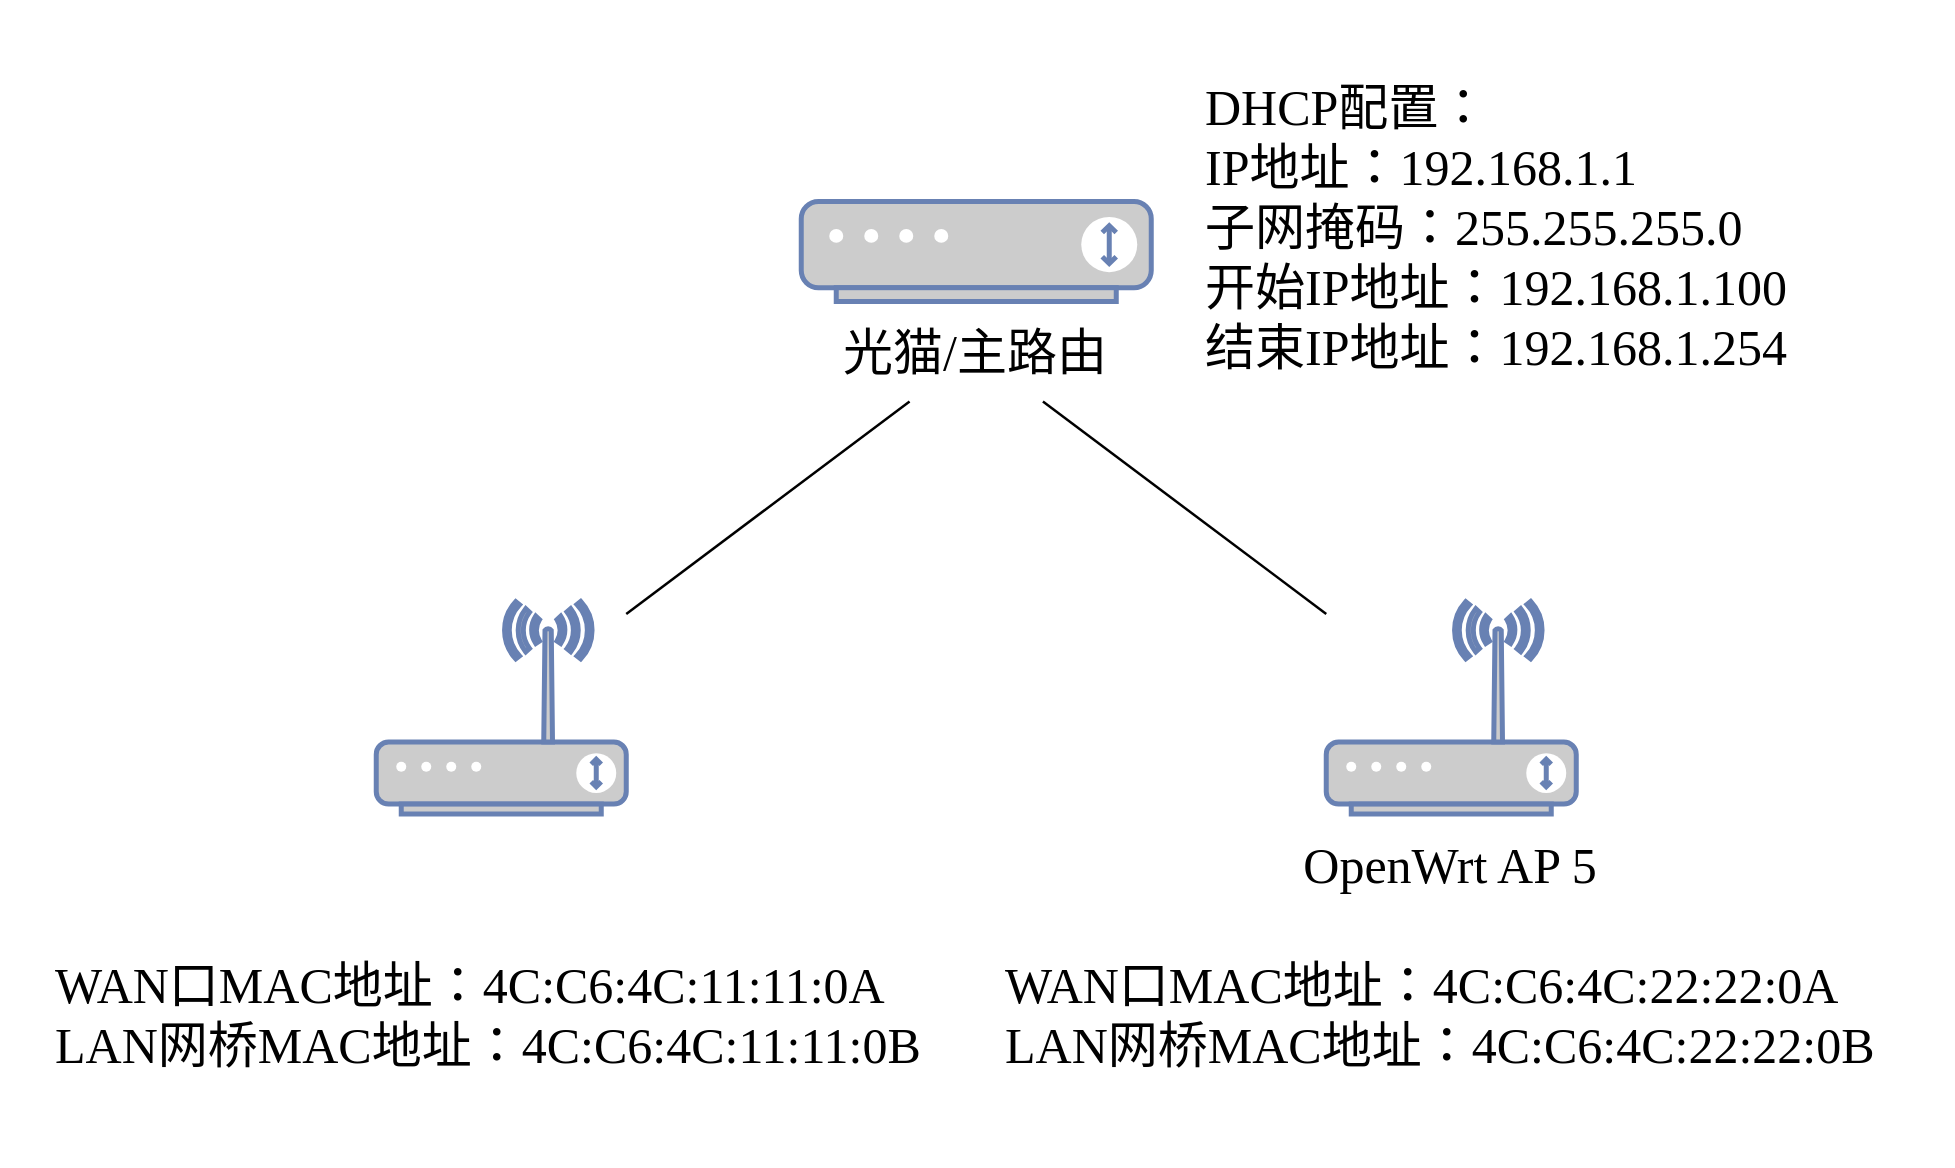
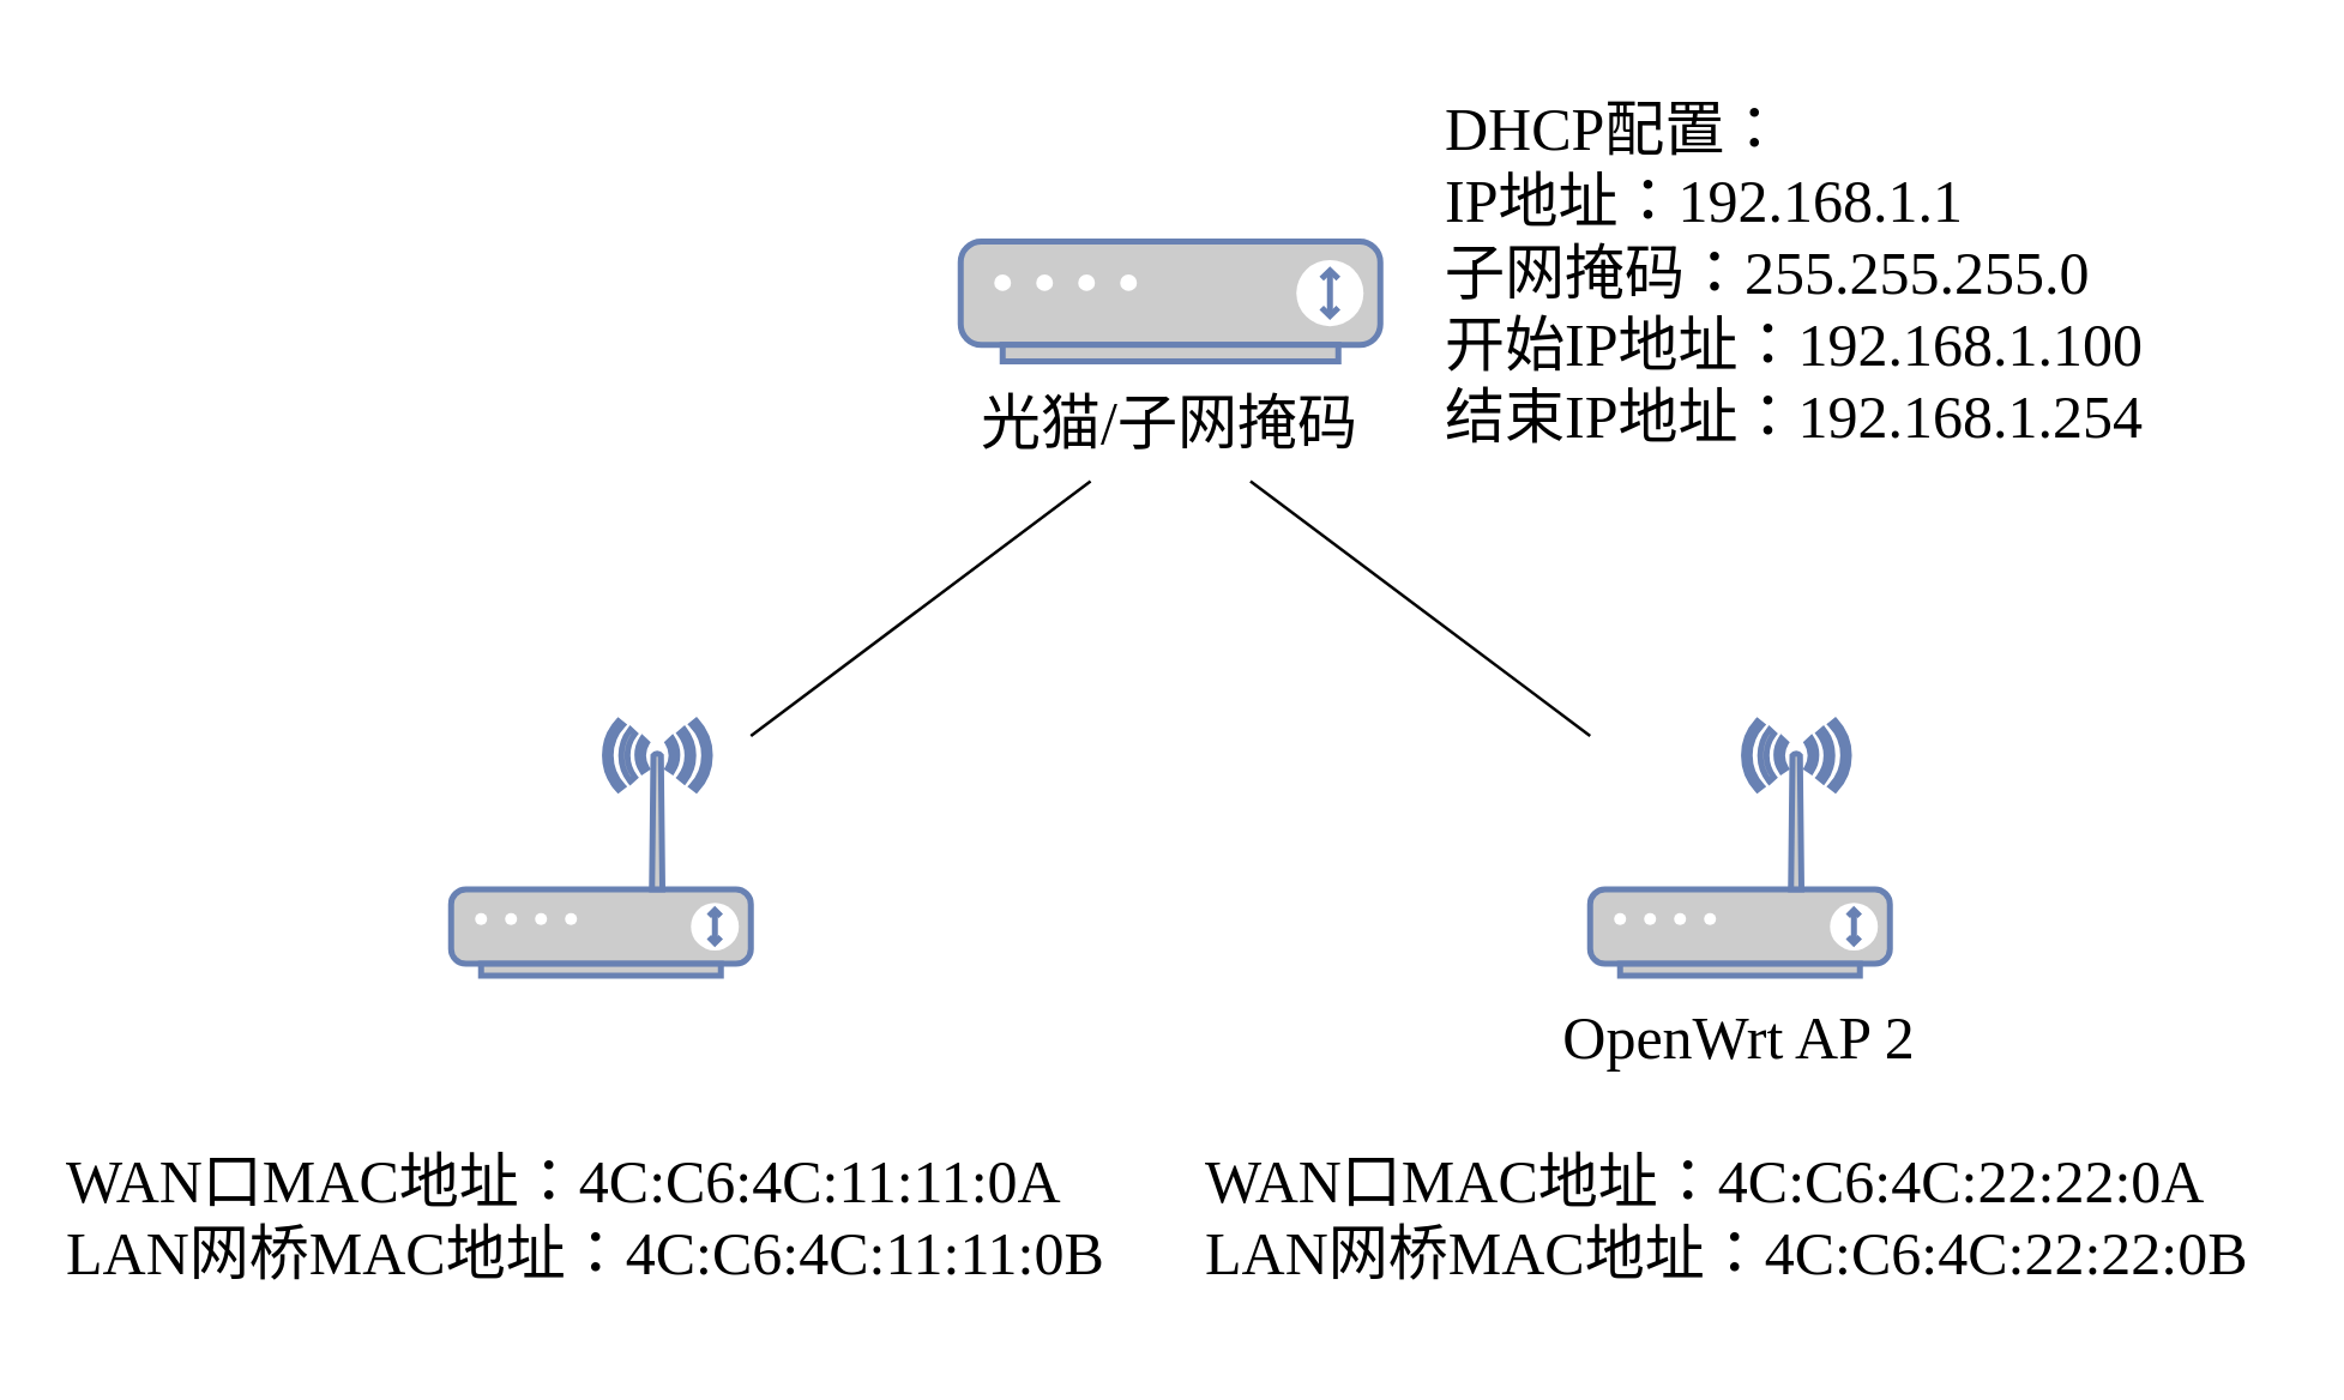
- <mxCell id="5" value="光猫/主路由" style="text;html=1;align=center;verticalAlign=middle;whiteSpace=wrap;rounded=0;fontFamily=HarmonyOS Sans SC;fontSize=20;" vertex="1" parent="3"><mxGeometry y="40" width="140" height="40" as="geometry" /></mxCell>
+ <mxCell id="5" value="光猫/子网掩码" style="text;html=1;align=center;verticalAlign=middle;whiteSpace=wrap;rounded=0;fontFamily=HarmonyOS Sans SC;fontSize=20;" vertex="1" parent="3"><mxGeometry y="40" width="140" height="40" as="geometry" /></mxCell>
- <mxCell id="10" value="OpenWrt AP 5" style="text;html=1;align=center;verticalAlign=middle;whiteSpace=wrap;rounded=0;fontFamily=HarmonyOS Sans SC;fontSize=20;fontColor=default;" vertex="1" parent="8"><mxGeometry y="85" width="160" height="40" as="geometry" /></mxCell>
+ <mxCell id="10" value="OpenWrt AP 2" style="text;html=1;align=center;verticalAlign=middle;whiteSpace=wrap;rounded=0;fontFamily=HarmonyOS Sans SC;fontSize=20;fontColor=default;" vertex="1" parent="8"><mxGeometry y="85" width="160" height="40" as="geometry" /></mxCell>
